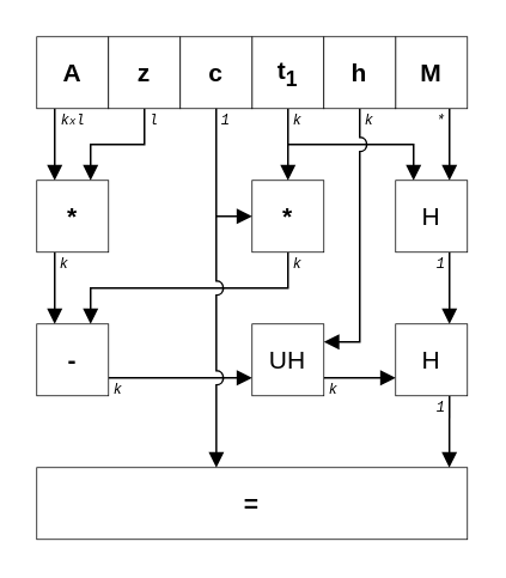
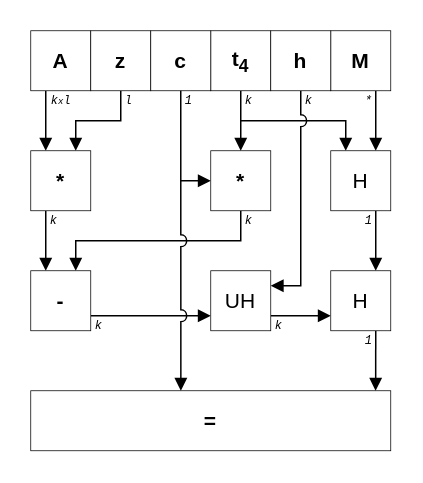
- <mxCell id="8" value="&lt;b&gt;t&lt;sub&gt;1&lt;/sub&gt;&lt;/b&gt;" style="rounded=0;whiteSpace=wrap;html=1;strokeWidth=0.5;fontFamily=Helvetica;fontSize=14;fillColor=default;" parent="1" vertex="1"><mxGeometry x="140" y="20" width="40" height="40" as="geometry" /></mxCell>
+ <mxCell id="8" value="&lt;b&gt;t&lt;sub&gt;4&lt;/sub&gt;&lt;/b&gt;" style="rounded=0;whiteSpace=wrap;html=1;strokeWidth=0.5;fontFamily=Helvetica;fontSize=14;fillColor=default;" parent="1" vertex="1"><mxGeometry x="140" y="20" width="40" height="40" as="geometry" /></mxCell>
